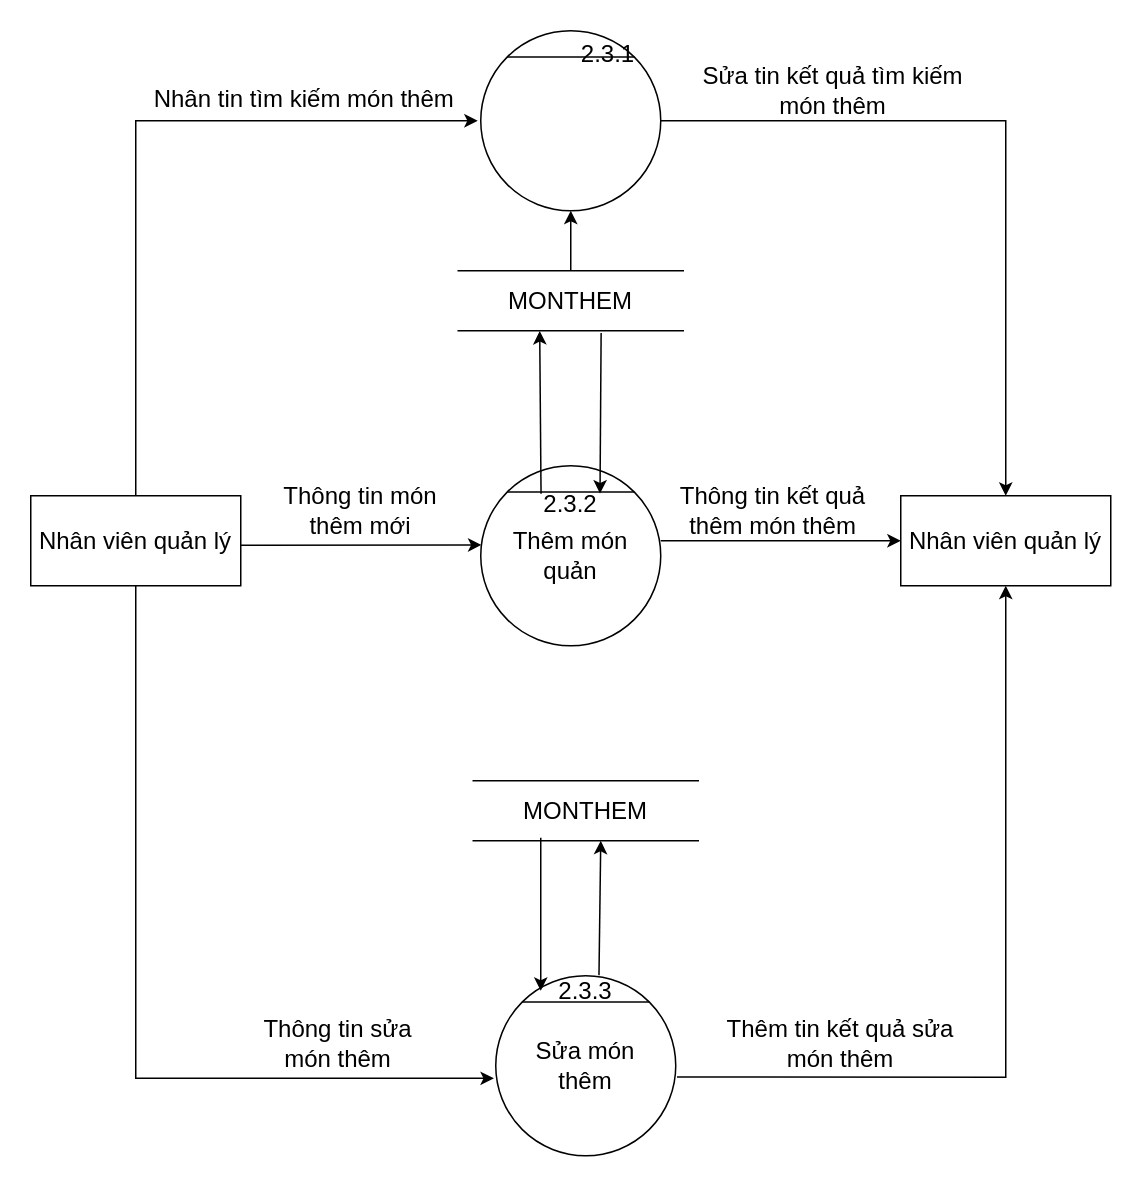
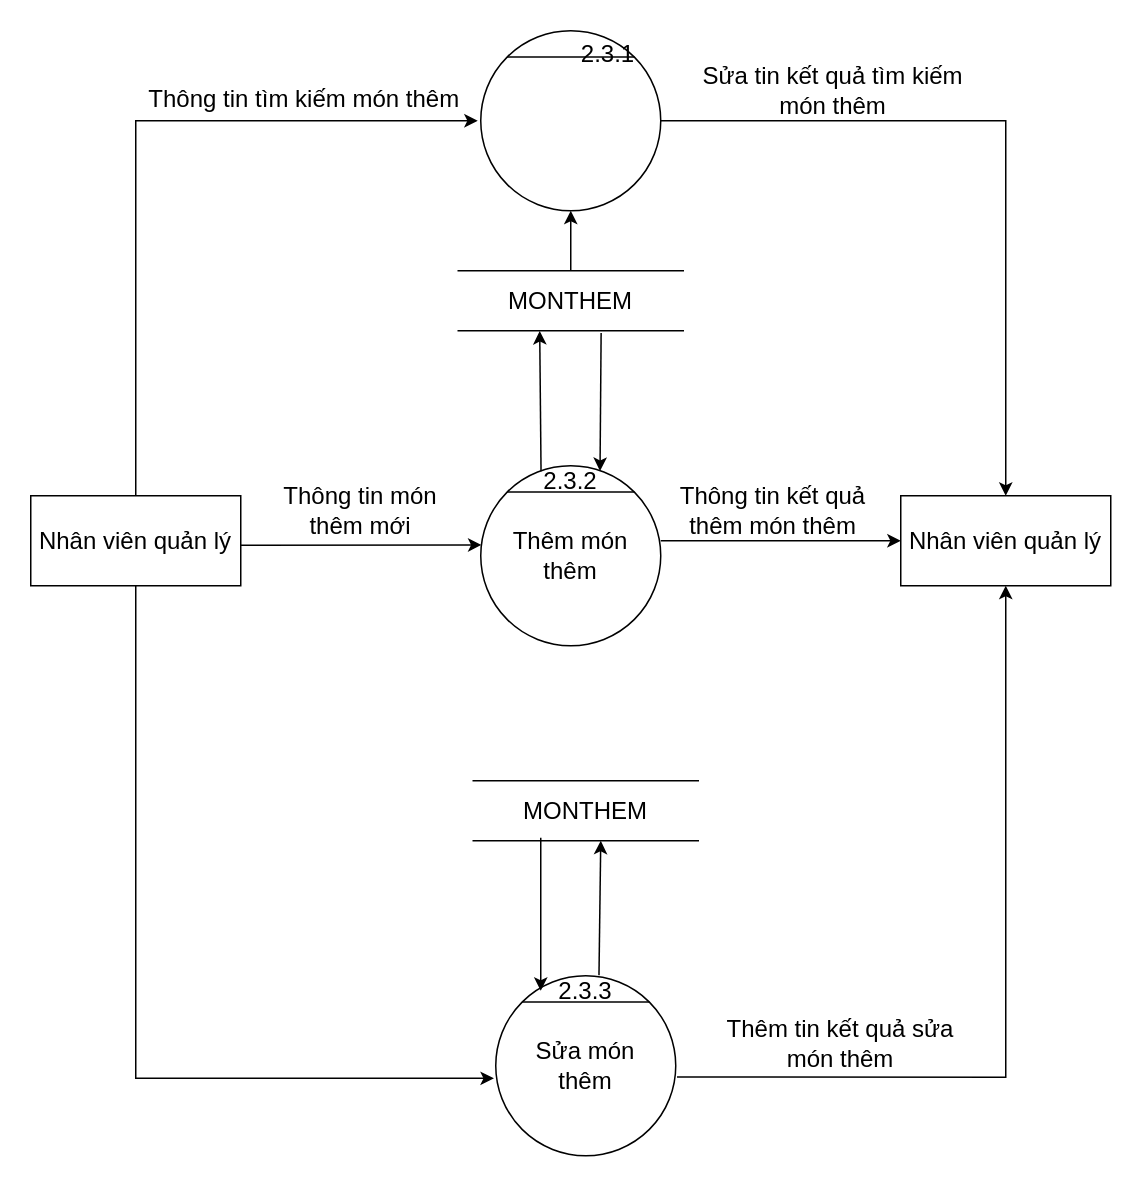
- <mxCell id="22" value="Nhân tin tìm kiếm món thêm" style="text;html=1;strokeColor=none;fillColor=none;align=center;verticalAlign=middle;whiteSpace=wrap;rounded=0;fontSize=16;" parent="1" vertex="1"><mxGeometry x="90" y="50" width="225" height="30" as="geometry" /></mxCell>
+ <mxCell id="22" value="Thông tin tìm kiếm món thêm" style="text;html=1;strokeColor=none;fillColor=none;align=center;verticalAlign=middle;whiteSpace=wrap;rounded=0;fontSize=16;" parent="1" vertex="1"><mxGeometry x="90" y="50" width="225" height="30" as="geometry" /></mxCell>
- <mxCell id="13" value="&lt;font style=&quot;font-size: 16px&quot;&gt;2.3.2&lt;/font&gt;" style="text;html=1;strokeColor=none;fillColor=none;align=center;verticalAlign=middle;whiteSpace=wrap;rounded=0;" parent="1" vertex="1"><mxGeometry x="360" y="325" width="40" height="20" as="geometry" /></mxCell>
+ <mxCell id="13" value="&lt;font style=&quot;font-size: 16px&quot;&gt;2.3.2&lt;/font&gt;" style="text;html=1;strokeColor=none;fillColor=none;align=center;verticalAlign=middle;whiteSpace=wrap;rounded=0;" parent="1" vertex="1"><mxGeometry x="360" y="310" width="40" height="20" as="geometry" /></mxCell>
- <mxCell id="6" value="&lt;font style=&quot;font-size: 16px&quot;&gt;Thêm món quản&lt;/font&gt;" style="text;html=1;strokeColor=none;fillColor=none;align=center;verticalAlign=middle;whiteSpace=wrap;rounded=0;fontSize=16;" parent="1" vertex="1"><mxGeometry x="340" y="355" width="80" height="30" as="geometry" /></mxCell>
+ <mxCell id="6" value="&lt;font style=&quot;font-size: 16px&quot;&gt;Thêm món thêm&lt;/font&gt;" style="text;html=1;strokeColor=none;fillColor=none;align=center;verticalAlign=middle;whiteSpace=wrap;rounded=0;fontSize=16;" parent="1" vertex="1"><mxGeometry x="340" y="355" width="80" height="30" as="geometry" /></mxCell>
- <mxCell id="33" value="Thông tin sửa món thêm" style="text;html=1;strokeColor=none;fillColor=none;align=center;verticalAlign=middle;whiteSpace=wrap;rounded=0;fontSize=16;" parent="1" vertex="1"><mxGeometry x="160" y="680" width="130" height="30" as="geometry" /></mxCell>
